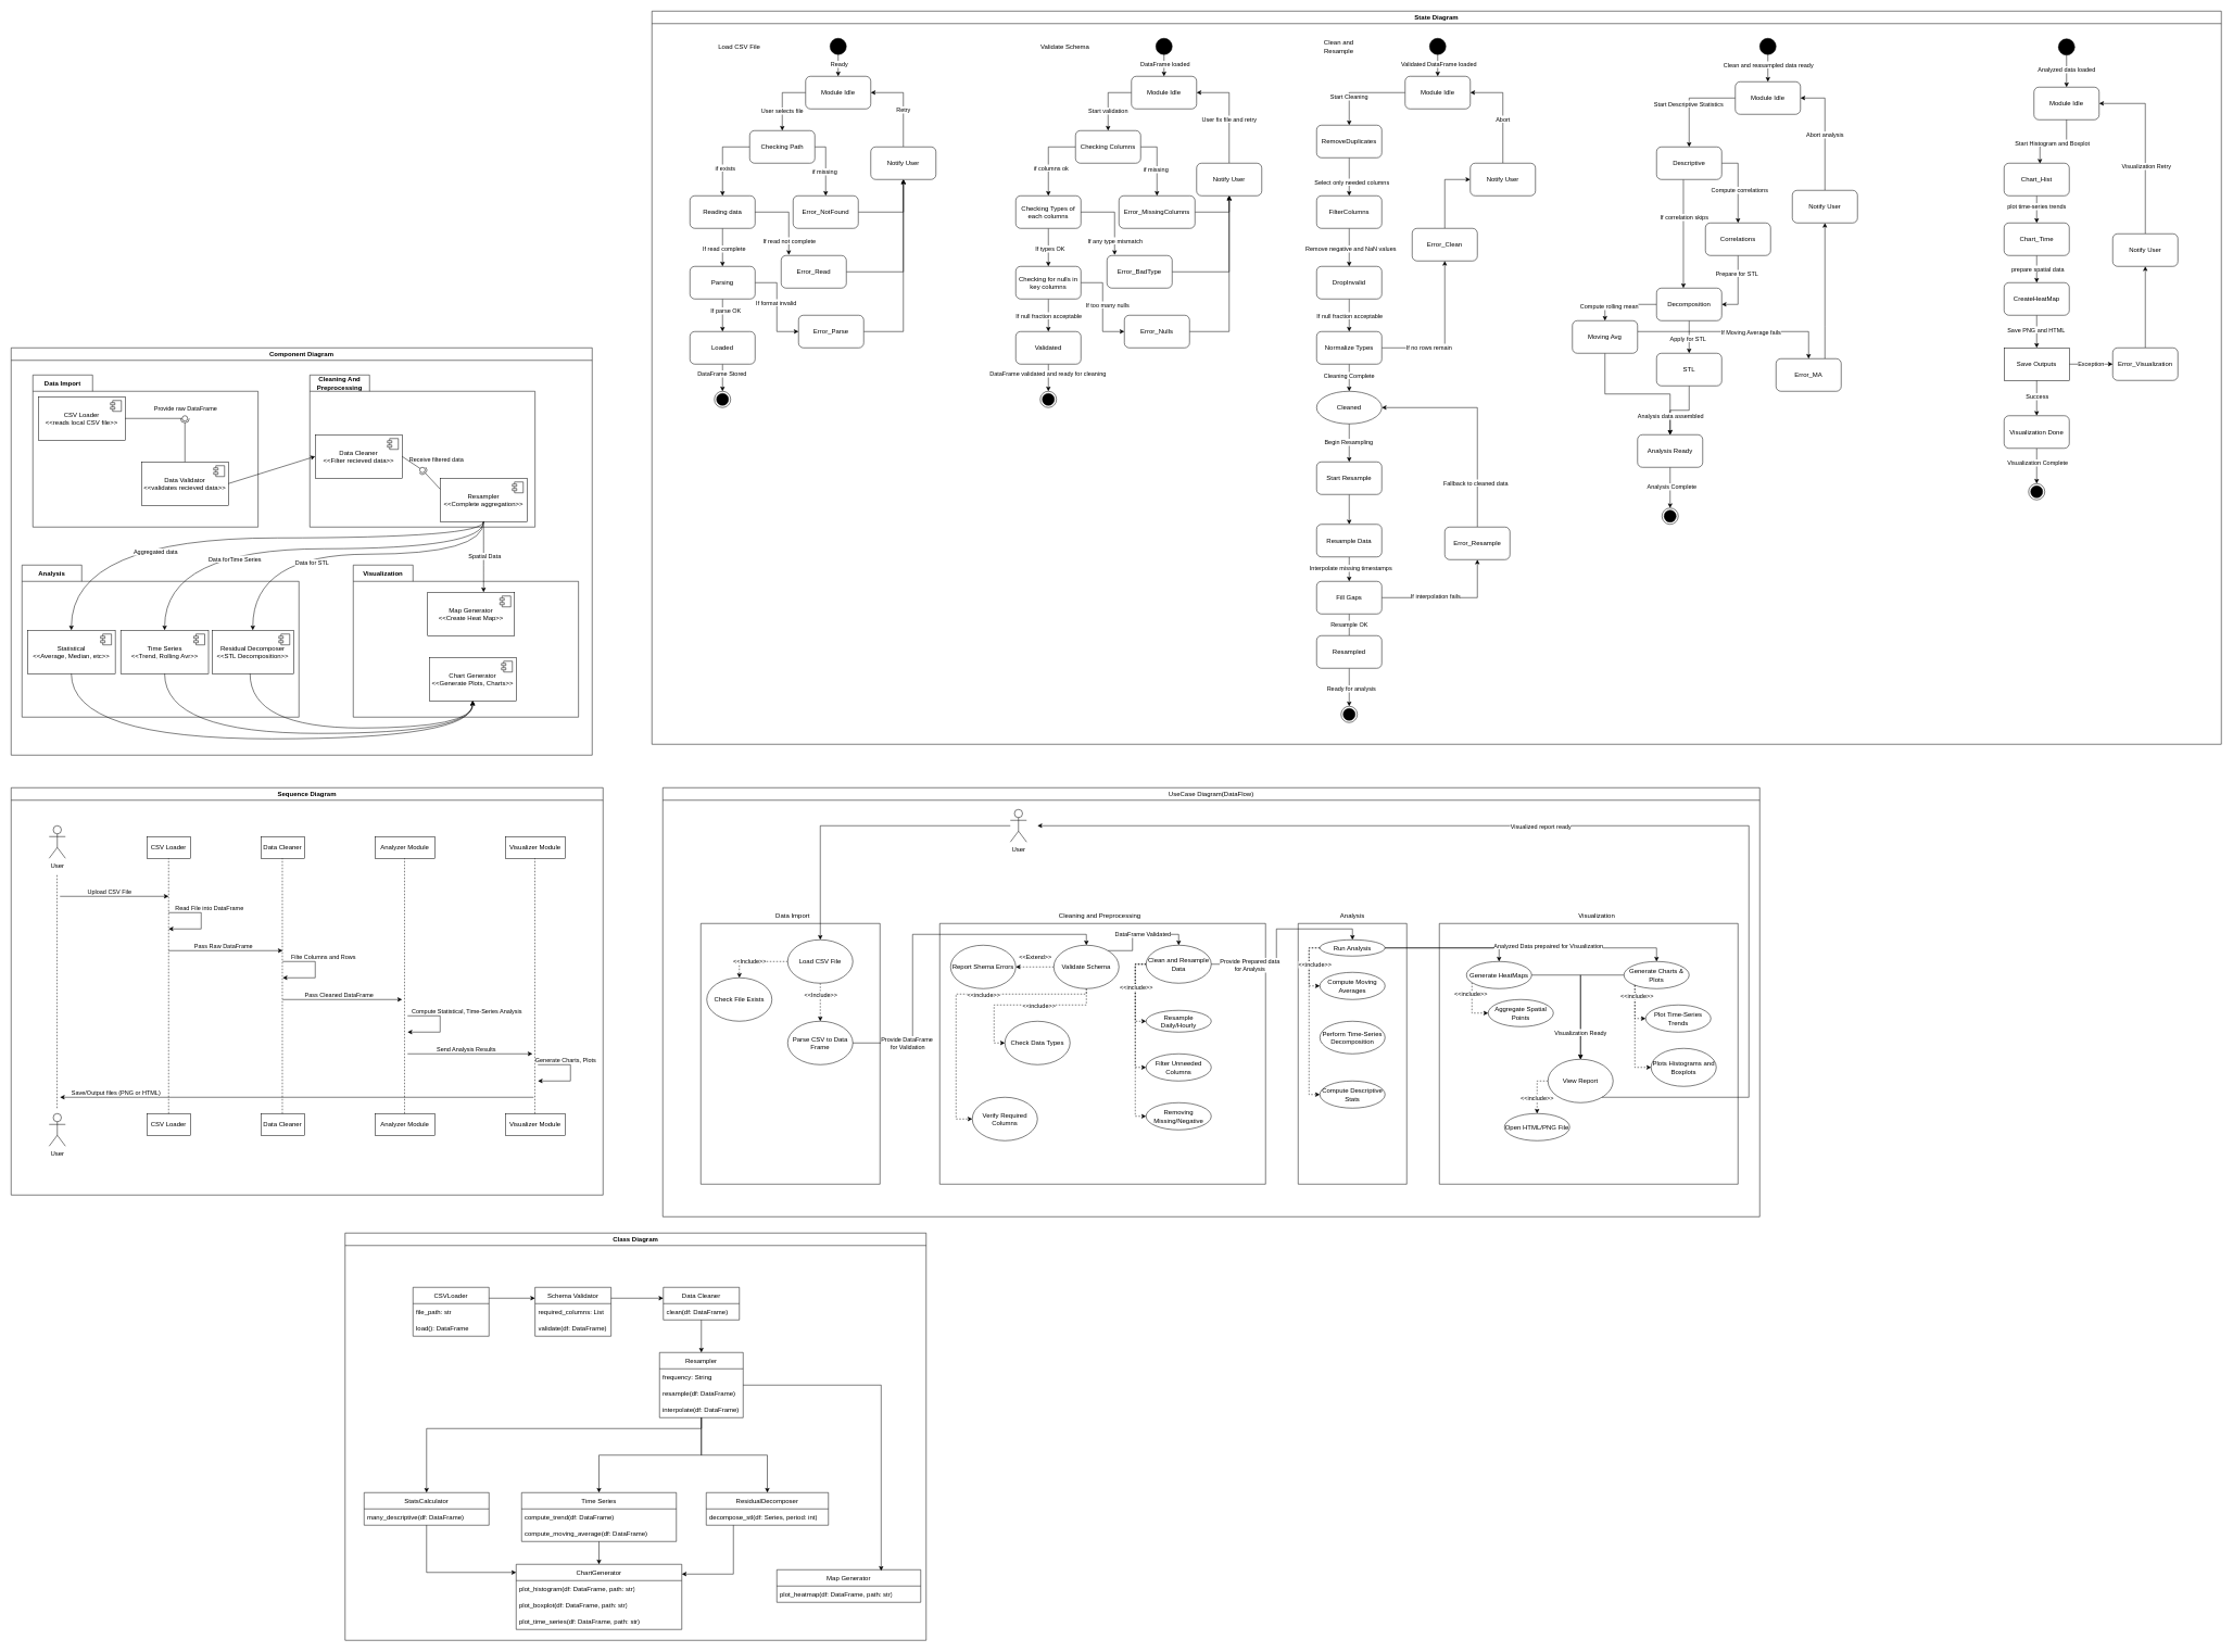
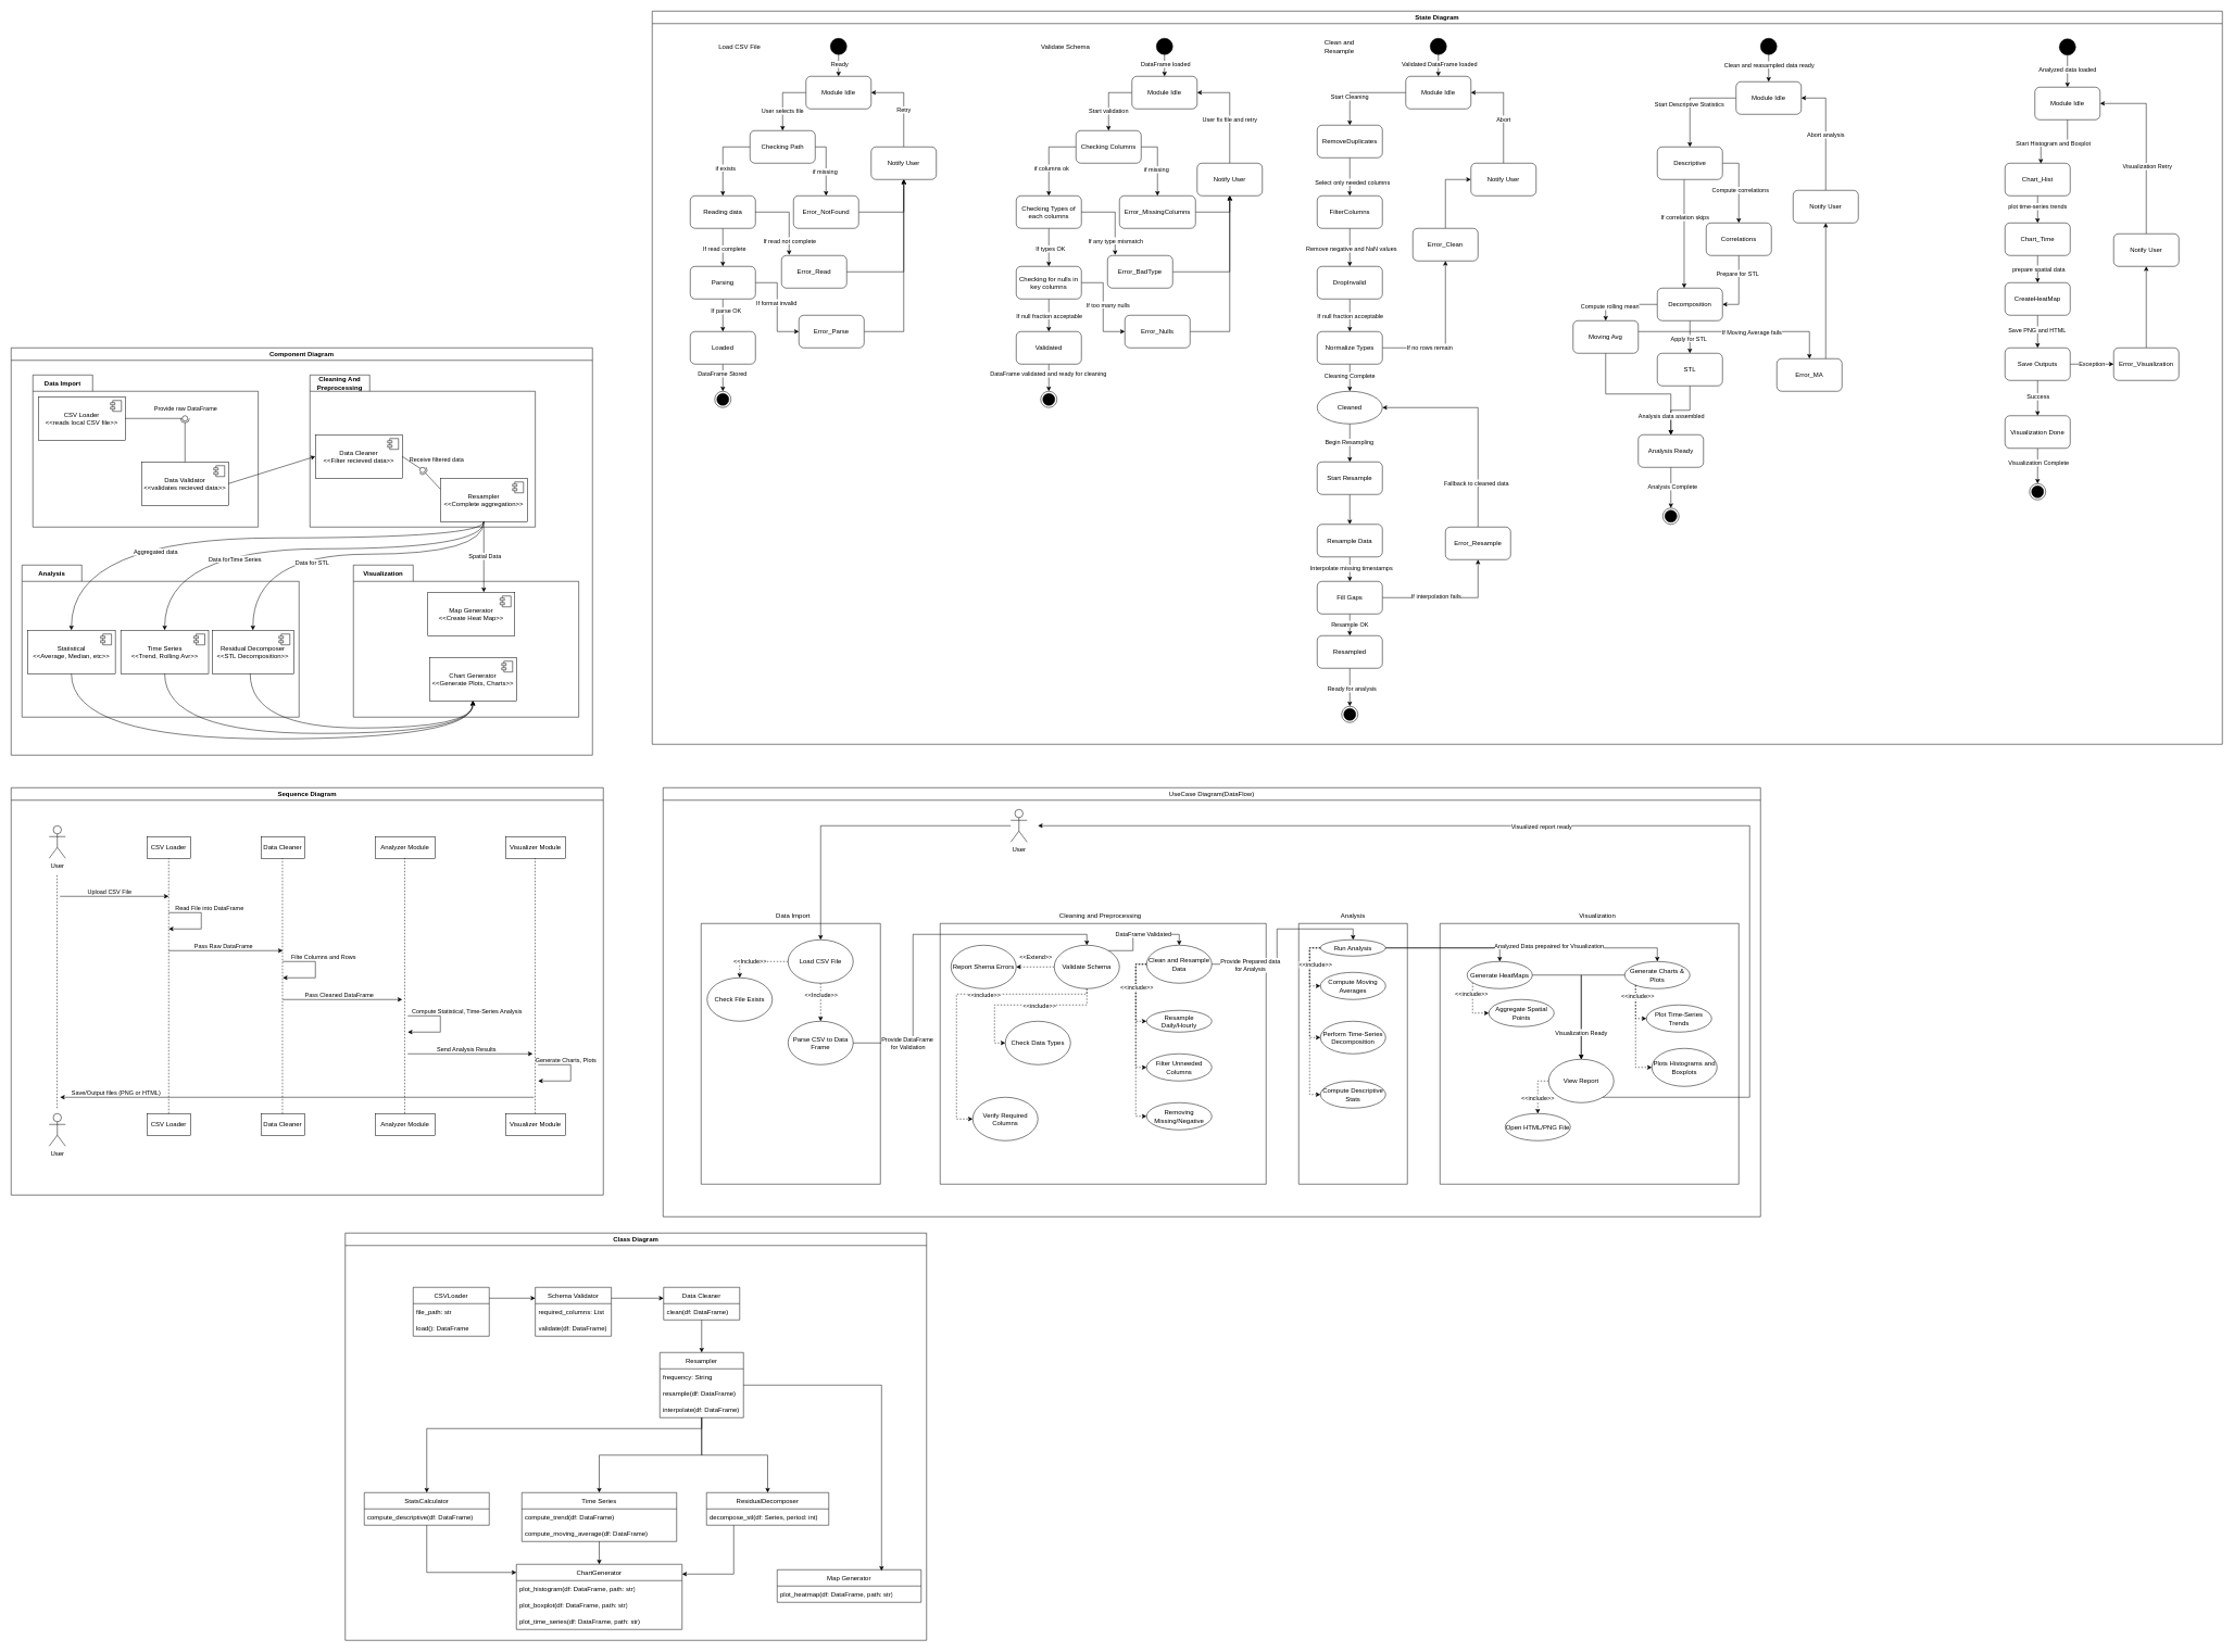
- <mxCell id="220" value="Save Outputs" style="whiteSpace=wrap;html=1;rounded=0;" vertex="1" parent="49"><mxGeometry x="2490" y="620" width="120" height="60" as="geometry" /></mxCell>
+ <mxCell id="220" value="Save Outputs" style="rounded=1;whiteSpace=wrap;html=1;" vertex="1" parent="49"><mxGeometry x="2490" y="620" width="120" height="60" as="geometry" /></mxCell>
- <mxCell id="156" style="edgeStyle=orthogonalEdgeStyle;rounded=0;orthogonalLoop=1;jettySize=auto;html=1;entryX=0.5;entryY=0;entryDx=0;entryDy=0;endArrow=none;" edge="1" parent="49" source="158" target="164"><mxGeometry relative="1" as="geometry" /></mxCell>
+ <mxCell id="156" style="edgeStyle=orthogonalEdgeStyle;rounded=0;orthogonalLoop=1;jettySize=auto;html=1;entryX=0.5;entryY=0;entryDx=0;entryDy=0;" edge="1" parent="49" source="158" target="164"><mxGeometry relative="1" as="geometry" /></mxCell>
+ <mxCell id="276" style="edgeStyle=orthogonalEdgeStyle;rounded=0;orthogonalLoop=1;jettySize=auto;html=1;entryX=0;entryY=0.5;entryDx=0;entryDy=0;dashed=1;" edge="1" parent="274" source="279" target="281"><mxGeometry relative="1" as="geometry"><Array as="points"><mxPoint x="20" y="45" /><mxPoint x="20" y="210" /></Array></mxGeometry></mxCell>
- <mxCell id="353" value="many_descriptive(df: DataFrame)" style="text;strokeColor=none;fillColor=none;align=left;verticalAlign=middle;spacingLeft=4;spacingRight=4;overflow=hidden;points=[[0,0.5],[1,0.5]];portConstraint=eastwest;rotatable=0;whiteSpace=wrap;html=1;" parent="352" vertex="1"><mxGeometry y="30" width="230" height="30" as="geometry" /></mxCell>
+ <mxCell id="353" value="compute_descriptive(df: DataFrame)" style="text;strokeColor=none;fillColor=none;align=left;verticalAlign=middle;spacingLeft=4;spacingRight=4;overflow=hidden;points=[[0,0.5],[1,0.5]];portConstraint=eastwest;rotatable=0;whiteSpace=wrap;html=1;" parent="352" vertex="1"><mxGeometry y="30" width="230" height="30" as="geometry" /></mxCell>
